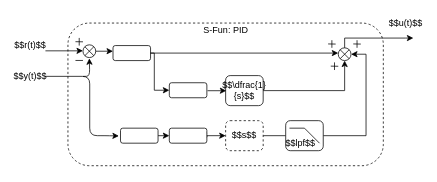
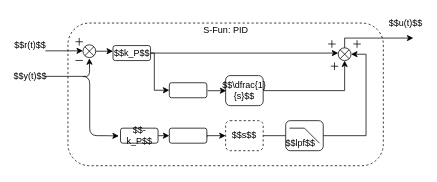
+ <mxCell id="25" value="$$k_P$$" style="text;html=1;strokeColor=none;fillColor=none;align=center;verticalAlign=middle;whiteSpace=wrap;rounded=0;" vertex="1" parent="23"><mxGeometry x="12.5" width="25" height="20" as="geometry" /></mxCell>
+ <mxCell id="28" value="$$-k_P$$" style="text;html=1;strokeColor=none;fillColor=none;align=center;verticalAlign=middle;whiteSpace=wrap;rounded=0;" vertex="1" parent="26"><mxGeometry x="12.5" width="25" height="20" as="geometry" /></mxCell>
